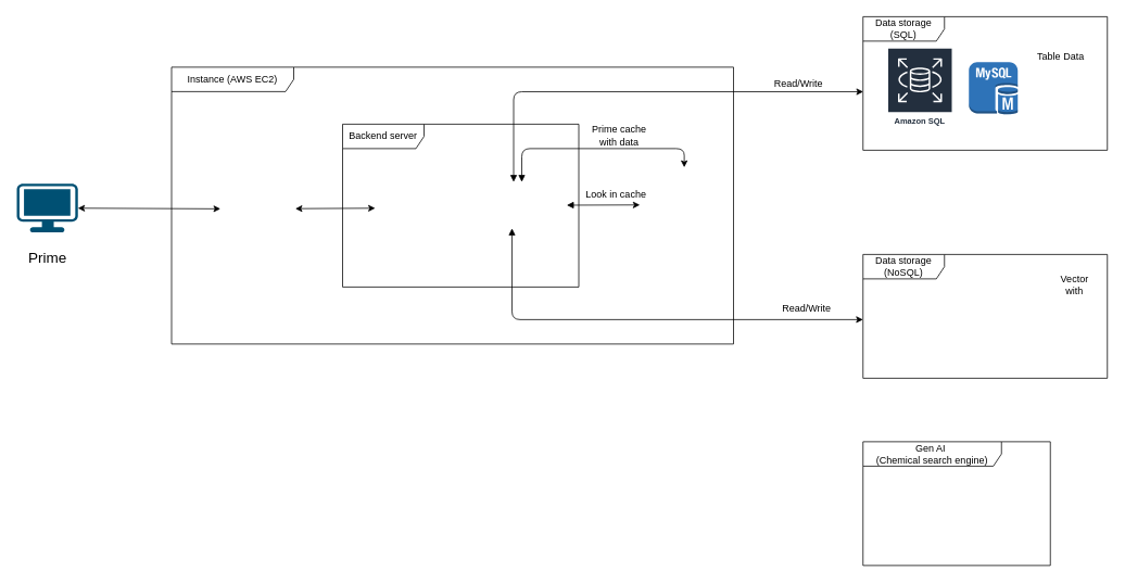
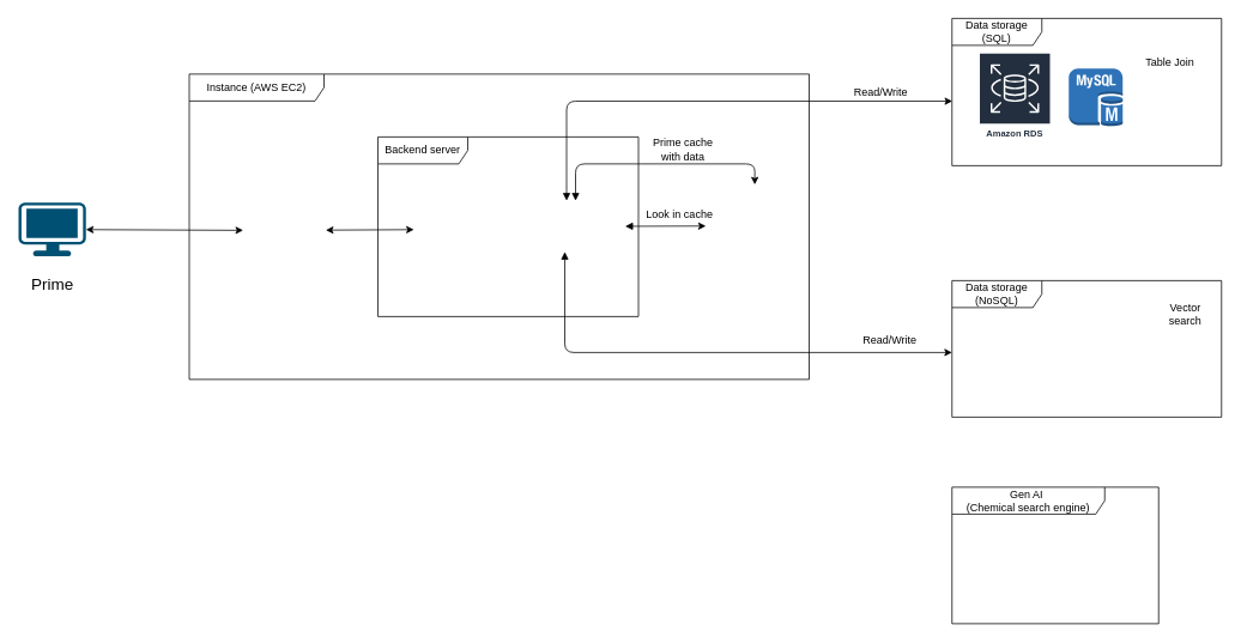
- <mxCell id="21" value="Table Data" style="text;html=1;strokeColor=none;fillColor=none;align=center;verticalAlign=middle;whiteSpace=wrap;rounded=0;fontColor=none;" parent="1" vertex="1"><mxGeometry x="1271.55" y="54" width="60" height="30" as="geometry" /></mxCell>
+ <mxCell id="21" value="Table Join" style="text;html=1;strokeColor=none;fillColor=none;align=center;verticalAlign=middle;whiteSpace=wrap;rounded=0;fontColor=none;" parent="1" vertex="1"><mxGeometry x="1271.55" y="54" width="60" height="30" as="geometry" /></mxCell>
- <mxCell id="15" value="Amazon SQL" style="sketch=0;outlineConnect=0;fontColor=#232F3E;gradientColor=none;strokeColor=#ffffff;fillColor=#232F3E;dashed=0;verticalLabelPosition=middle;verticalAlign=bottom;align=center;html=1;whiteSpace=wrap;fontSize=10;fontStyle=1;spacing=3;shape=mxgraph.aws4.productIcon;prIcon=mxgraph.aws4.rds;" parent="1" vertex="1"><mxGeometry x="1089" y="58" width="80" height="100" as="geometry" /></mxCell>
+ <mxCell id="15" value="Amazon RDS" style="sketch=0;outlineConnect=0;fontColor=#232F3E;gradientColor=none;strokeColor=#ffffff;fillColor=#232F3E;dashed=0;verticalLabelPosition=middle;verticalAlign=bottom;align=center;html=1;whiteSpace=wrap;fontSize=10;fontStyle=1;spacing=3;shape=mxgraph.aws4.productIcon;prIcon=mxgraph.aws4.rds;" parent="1" vertex="1"><mxGeometry x="1089" y="58" width="80" height="100" as="geometry" /></mxCell>
- <mxCell id="20" value="Vector with" style="text;html=1;strokeColor=none;fillColor=none;align=center;verticalAlign=middle;whiteSpace=wrap;rounded=0;fontColor=none;" parent="1" vertex="1"><mxGeometry x="1289" y="334" width="60" height="30" as="geometry" /></mxCell>
+ <mxCell id="20" value="Vector search" style="text;html=1;strokeColor=none;fillColor=none;align=center;verticalAlign=middle;whiteSpace=wrap;rounded=0;fontColor=none;" parent="1" vertex="1"><mxGeometry x="1289" y="334" width="60" height="30" as="geometry" /></mxCell>
